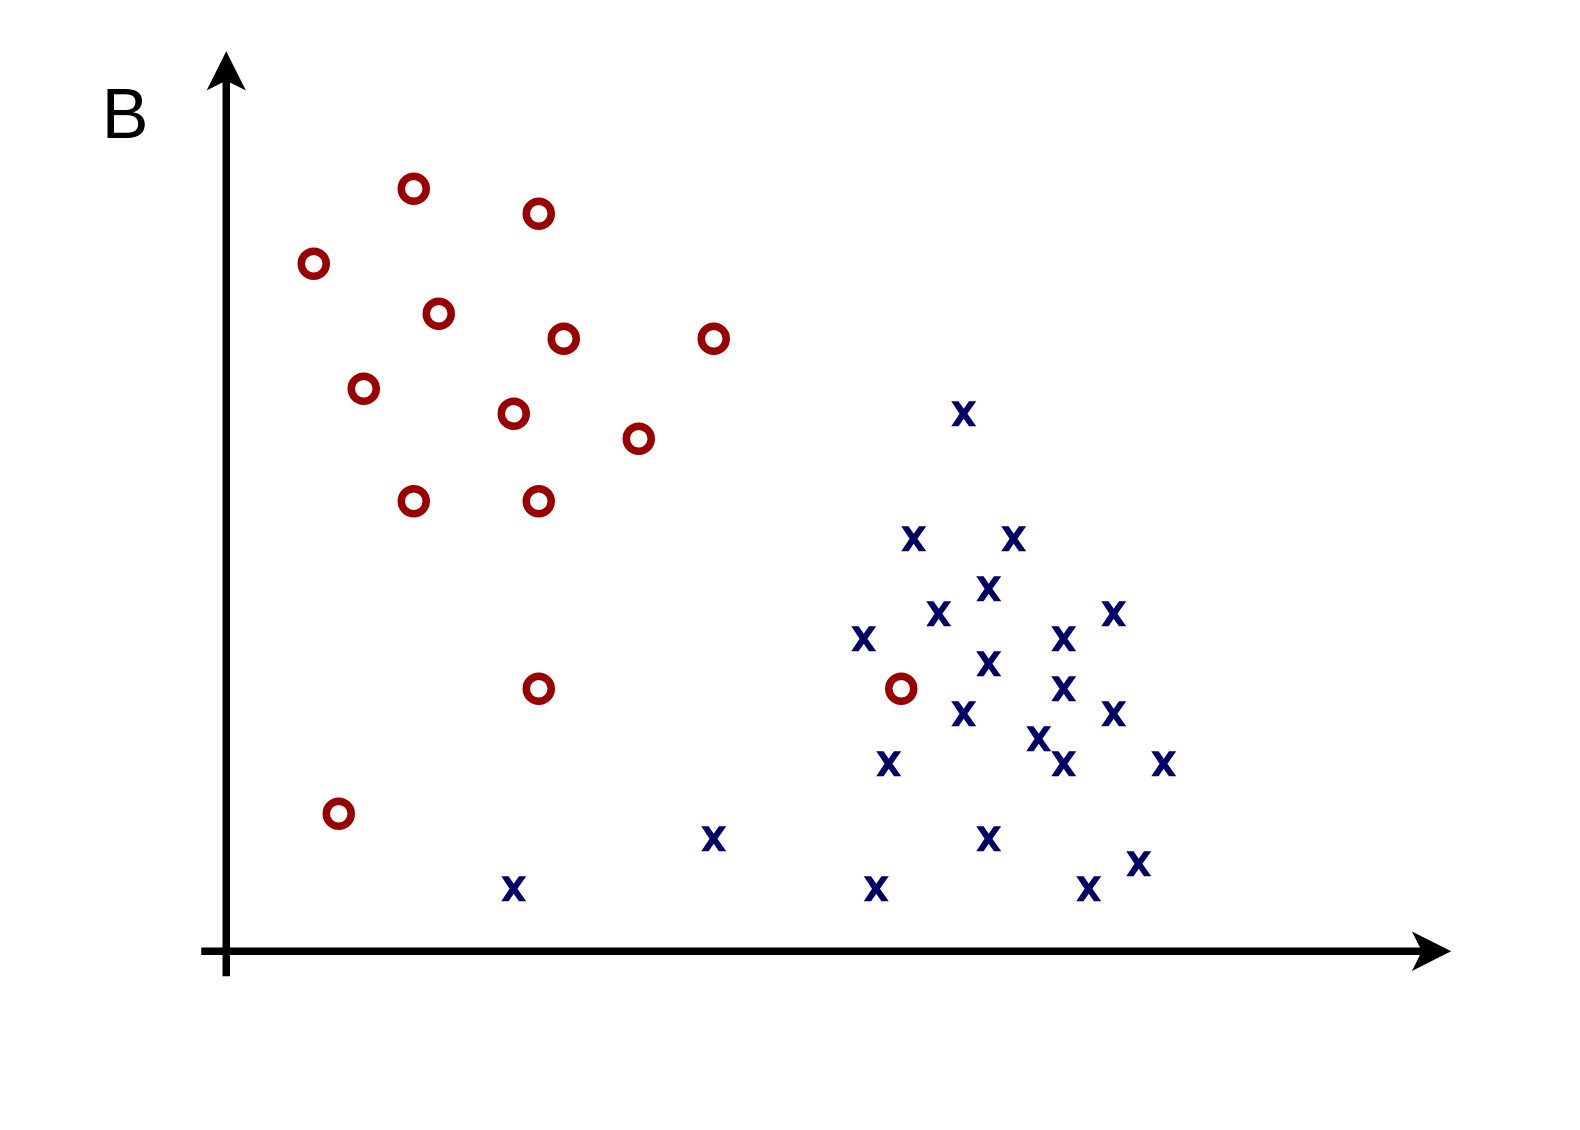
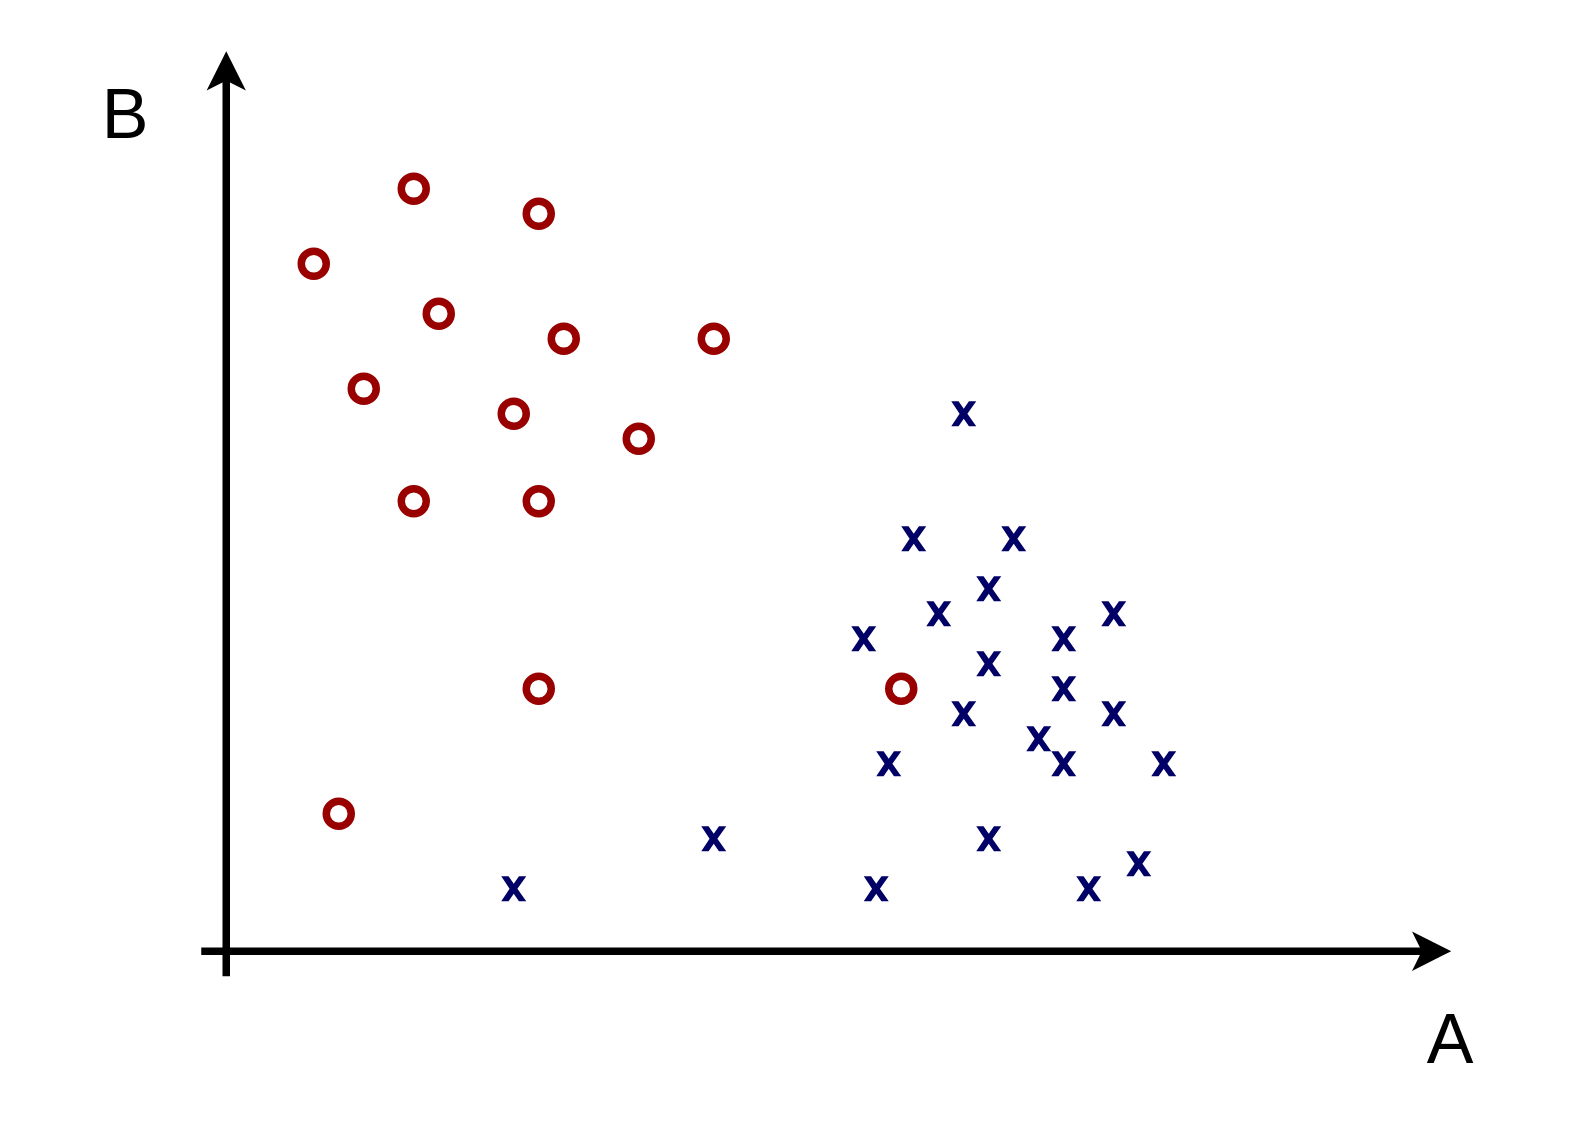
+ <mxCell id="4" value="A" style="text;html=1;strokeColor=none;fillColor=none;align=center;verticalAlign=middle;whiteSpace=wrap;rounded=0;fontStyle=0;fontSize=28;sketch=0;" parent="1" vertex="1"><mxGeometry x="550" y="400" width="60" height="30" as="geometry" /></mxCell>
